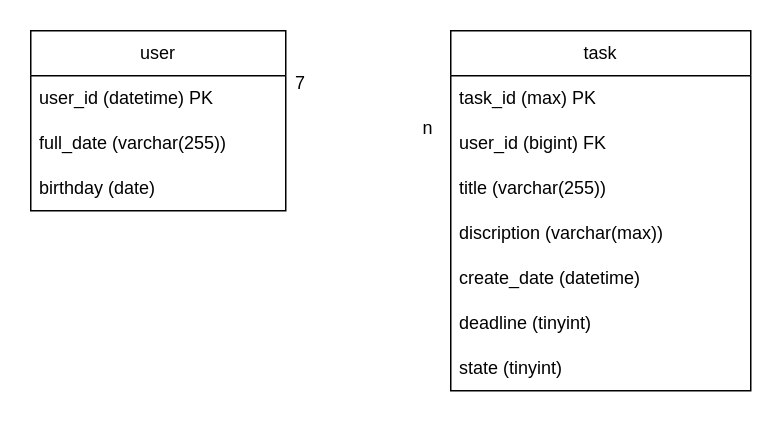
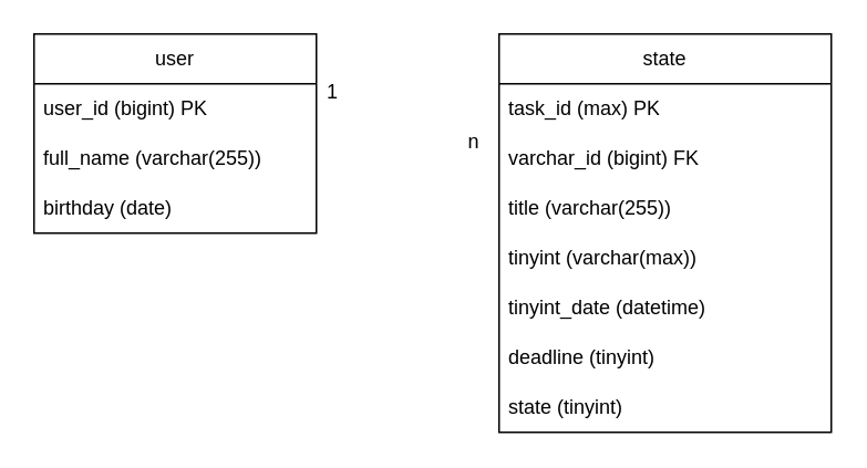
- <mxCell id="6" value="task" style="swimlane;fontStyle=0;childLayout=stackLayout;horizontal=1;startSize=30;horizontalStack=0;resizeParent=1;resizeParentMax=0;resizeLast=0;collapsible=1;marginBottom=0;whiteSpace=wrap;html=1;" parent="1" vertex="1"><mxGeometry x="300" y="20" width="200" height="240" as="geometry" /></mxCell>
+ <mxCell id="6" value="state" style="swimlane;fontStyle=0;childLayout=stackLayout;horizontal=1;startSize=30;horizontalStack=0;resizeParent=1;resizeParentMax=0;resizeLast=0;collapsible=1;marginBottom=0;whiteSpace=wrap;html=1;" parent="1" vertex="1"><mxGeometry x="300" y="20" width="200" height="240" as="geometry" /></mxCell>
- <mxCell id="14" value="7" style="text;html=1;align=center;verticalAlign=middle;whiteSpace=wrap;rounded=0;" parent="1" vertex="1"><mxGeometry x="170" y="40" width="60" height="30" as="geometry" /></mxCell>
+ <mxCell id="14" value="1" style="text;html=1;align=center;verticalAlign=middle;whiteSpace=wrap;rounded=0;" parent="1" vertex="1"><mxGeometry x="170" y="40" width="60" height="30" as="geometry" /></mxCell>
- <mxCell id="3" value="user_id (datetime) PK" style="text;strokeColor=none;fillColor=none;align=left;verticalAlign=middle;spacingLeft=4;spacingRight=4;overflow=hidden;points=[[0,0.5],[1,0.5]];portConstraint=eastwest;rotatable=0;whiteSpace=wrap;html=1;" parent="2" vertex="1"><mxGeometry y="30" width="170" height="30" as="geometry" /></mxCell>
+ <mxCell id="3" value="user_id (bigint) PK" style="text;strokeColor=none;fillColor=none;align=left;verticalAlign=middle;spacingLeft=4;spacingRight=4;overflow=hidden;points=[[0,0.5],[1,0.5]];portConstraint=eastwest;rotatable=0;whiteSpace=wrap;html=1;" parent="2" vertex="1"><mxGeometry y="30" width="170" height="30" as="geometry" /></mxCell>
- <mxCell id="4" value="full_date (varchar(255))" style="text;strokeColor=none;fillColor=none;align=left;verticalAlign=middle;spacingLeft=4;spacingRight=4;overflow=hidden;points=[[0,0.5],[1,0.5]];portConstraint=eastwest;rotatable=0;whiteSpace=wrap;html=1;" parent="2" vertex="1"><mxGeometry y="60" width="170" height="30" as="geometry" /></mxCell>
+ <mxCell id="4" value="full_name (varchar(255))" style="text;strokeColor=none;fillColor=none;align=left;verticalAlign=middle;spacingLeft=4;spacingRight=4;overflow=hidden;points=[[0,0.5],[1,0.5]];portConstraint=eastwest;rotatable=0;whiteSpace=wrap;html=1;" parent="2" vertex="1"><mxGeometry y="60" width="170" height="30" as="geometry" /></mxCell>
- <mxCell id="8" value="user_id (bigint) FK" style="text;strokeColor=none;fillColor=none;align=left;verticalAlign=middle;spacingLeft=4;spacingRight=4;overflow=hidden;points=[[0,0.5],[1,0.5]];portConstraint=eastwest;rotatable=0;whiteSpace=wrap;html=1;" parent="6" vertex="1"><mxGeometry y="60" width="200" height="30" as="geometry" /></mxCell>
+ <mxCell id="8" value="varchar_id (bigint) FK" style="text;strokeColor=none;fillColor=none;align=left;verticalAlign=middle;spacingLeft=4;spacingRight=4;overflow=hidden;points=[[0,0.5],[1,0.5]];portConstraint=eastwest;rotatable=0;whiteSpace=wrap;html=1;" parent="6" vertex="1"><mxGeometry y="60" width="200" height="30" as="geometry" /></mxCell>
- <mxCell id="10" value="discription (varchar(max))" style="text;strokeColor=none;fillColor=none;align=left;verticalAlign=middle;spacingLeft=4;spacingRight=4;overflow=hidden;points=[[0,0.5],[1,0.5]];portConstraint=eastwest;rotatable=0;whiteSpace=wrap;html=1;" parent="6" vertex="1"><mxGeometry y="120" width="200" height="30" as="geometry" /></mxCell>
+ <mxCell id="10" value="tinyint (varchar(max))" style="text;strokeColor=none;fillColor=none;align=left;verticalAlign=middle;spacingLeft=4;spacingRight=4;overflow=hidden;points=[[0,0.5],[1,0.5]];portConstraint=eastwest;rotatable=0;whiteSpace=wrap;html=1;" parent="6" vertex="1"><mxGeometry y="120" width="200" height="30" as="geometry" /></mxCell>
- <mxCell id="11" value="create_date&amp;nbsp;(datetime)" style="text;strokeColor=none;fillColor=none;align=left;verticalAlign=middle;spacingLeft=4;spacingRight=4;overflow=hidden;points=[[0,0.5],[1,0.5]];portConstraint=eastwest;rotatable=0;whiteSpace=wrap;html=1;" parent="6" vertex="1"><mxGeometry y="150" width="200" height="30" as="geometry" /></mxCell>
+ <mxCell id="11" value="tinyint_date&amp;nbsp;(datetime)" style="text;strokeColor=none;fillColor=none;align=left;verticalAlign=middle;spacingLeft=4;spacingRight=4;overflow=hidden;points=[[0,0.5],[1,0.5]];portConstraint=eastwest;rotatable=0;whiteSpace=wrap;html=1;" parent="6" vertex="1"><mxGeometry y="150" width="200" height="30" as="geometry" /></mxCell>
